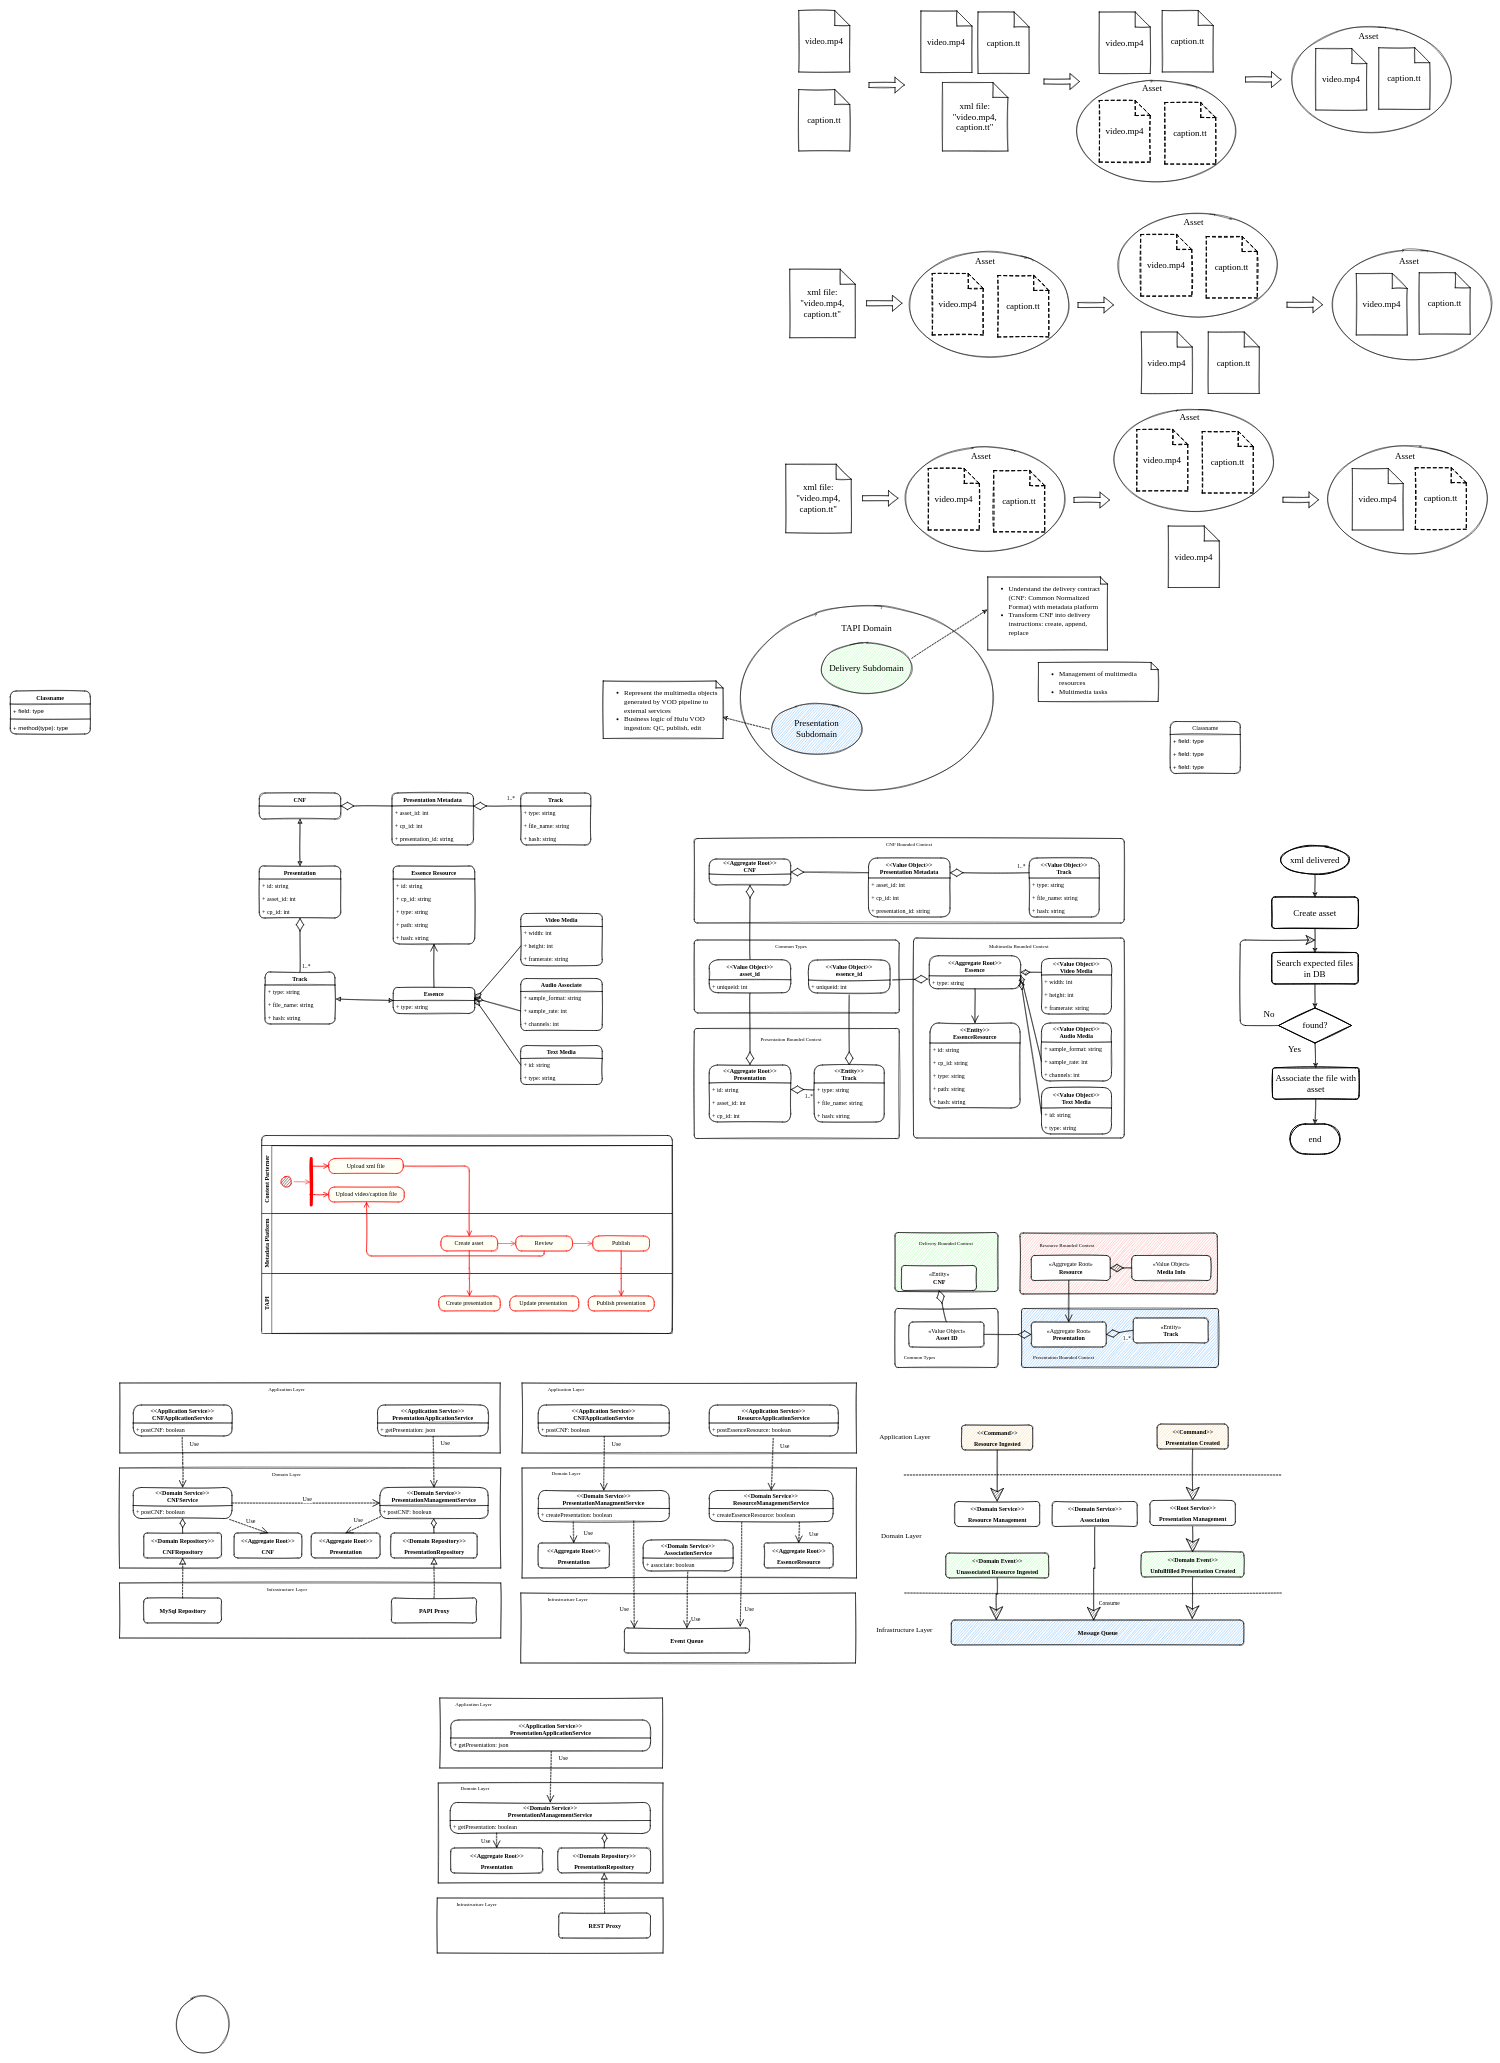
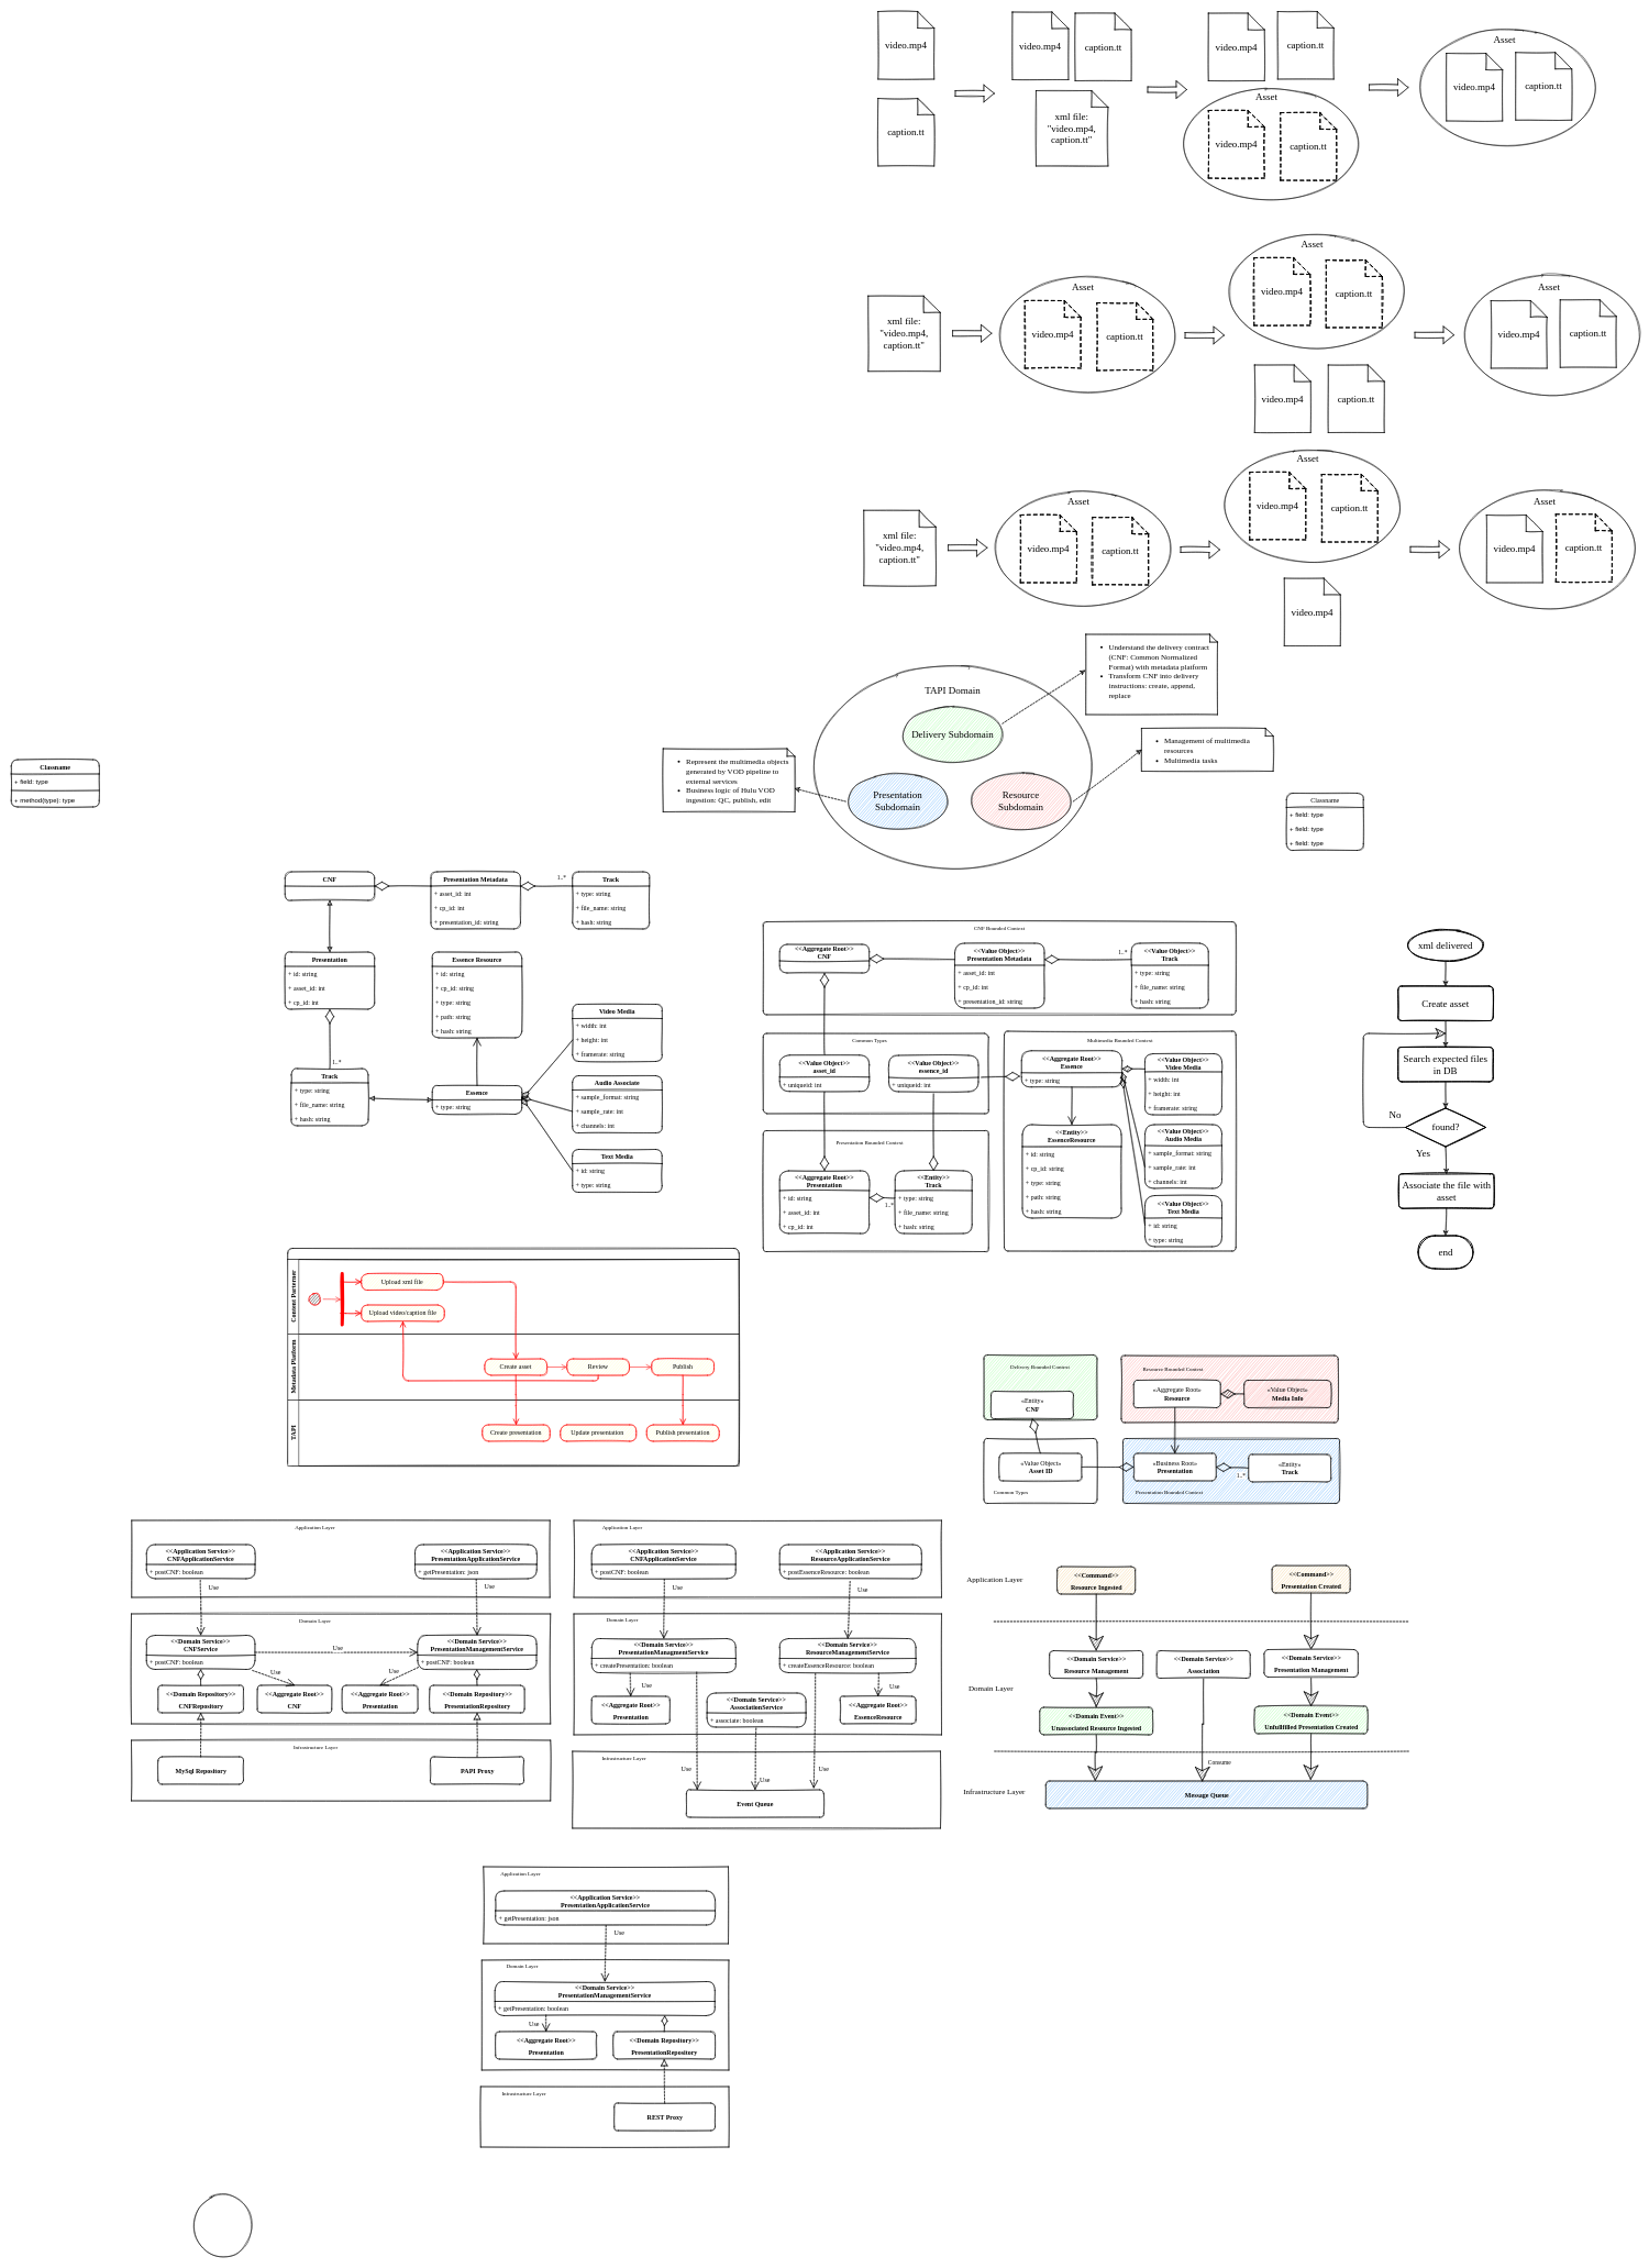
+ <mxCell id="342" value="" style="endArrow=classic;html=1;entryX=0;entryY=0.5;entryDx=0;entryDy=0;entryPerimeter=0;sketch=1;dashed=1;exitX=1;exitY=0.5;exitDx=0;exitDy=0;" edge="1" parent="1" source="99" target="339"><mxGeometry width="50" height="50" relative="1" as="geometry"><mxPoint x="1548" y="1467" as="sourcePoint" /><mxPoint x="1455.5" y="1443.5" as="targetPoint" /></mxGeometry></mxCell>
+ <mxCell id="99" value="Resource&lt;br&gt;Subdomain" style="ellipse;whiteSpace=wrap;html=1;rounded=1;glass=0;sketch=1;strokeWidth=1;fontFamily=Comic Sans MS;fontSize=18;fillColor=#FF9999;" parent="1" vertex="1"><mxGeometry x="1762" y="1407" width="190" height="100" as="geometry" /></mxCell>
- <mxCell id="309" value="&lt;font face=&quot;Comic Sans MS&quot;&gt;«Value Object»&lt;br&gt;&lt;/font&gt;&lt;b&gt;&lt;font face=&quot;Comic Sans MS&quot;&gt;Media Info&lt;/font&gt;&lt;/b&gt;" style="html=1;sketch=1;shadow=0;rounded=1;glass=0;" vertex="1" parent="1"><mxGeometry x="2263" y="2510" width="158" height="50" as="geometry" /></mxCell>
+ <mxCell id="309" value="&lt;font face=&quot;Comic Sans MS&quot;&gt;«Value Object»&lt;br&gt;&lt;/font&gt;&lt;b&gt;&lt;font face=&quot;Comic Sans MS&quot;&gt;Media Info&lt;/font&gt;&lt;/b&gt;" style="html=1;sketch=1;shadow=0;rounded=1;glass=0;fillColor=#f8cecc;" vertex="1" parent="1"><mxGeometry x="2263" y="2510" width="158" height="50" as="geometry" /></mxCell>
- <mxCell id="307" value="&lt;font face=&quot;Comic Sans MS&quot;&gt;«Entity»&lt;br&gt;&lt;/font&gt;&lt;b&gt;&lt;font face=&quot;Comic Sans MS&quot;&gt;Track&lt;/font&gt;&lt;/b&gt;" style="html=1;sketch=1;shadow=0;rounded=1;glass=0;" vertex="1" parent="1"><mxGeometry x="2266" y="2635" width="150" height="50" as="geometry" /></mxCell>
+ <mxCell id="307" value="&lt;font face=&quot;Comic Sans MS&quot;&gt;«Entity»&lt;br&gt;&lt;/font&gt;&lt;b&gt;&lt;font face=&quot;Comic Sans MS&quot;&gt;Track&lt;/font&gt;&lt;/b&gt;" style="html=1;sketch=1;shadow=0;rounded=1;glass=0;" vertex="1" parent="1"><mxGeometry x="2271" y="2645" width="150" height="50" as="geometry" /></mxCell>
- <mxCell id="306" value="&lt;font face=&quot;Comic Sans MS&quot;&gt;«Aggregate Root»&lt;br&gt;&lt;/font&gt;&lt;b&gt;&lt;font face=&quot;Comic Sans MS&quot;&gt;Presentation&lt;/font&gt;&lt;/b&gt;" style="html=1;sketch=1;shadow=0;rounded=1;glass=0;" vertex="1" parent="1"><mxGeometry x="2062" y="2643" width="150" height="50" as="geometry" /></mxCell>
+ <mxCell id="306" value="&lt;font face=&quot;Comic Sans MS&quot;&gt;«Business Root»&lt;br&gt;&lt;/font&gt;&lt;b&gt;&lt;font face=&quot;Comic Sans MS&quot;&gt;Presentation&lt;/font&gt;&lt;/b&gt;" style="html=1;sketch=1;shadow=0;rounded=1;glass=0;" vertex="1" parent="1"><mxGeometry x="2062" y="2643" width="150" height="50" as="geometry" /></mxCell>
- <mxCell id="323" value="&lt;span style=&quot;font-size: 12px ; font-weight: bold&quot;&gt;&amp;lt;&amp;lt;Root Service&amp;gt;&amp;gt;&lt;/span&gt;&lt;br style=&quot;padding: 0px ; margin: 0px ; font-size: 12px ; font-weight: bold&quot;&gt;&lt;span style=&quot;font-size: 12px&quot;&gt;&lt;b&gt;Presentation Management&lt;/b&gt;&lt;/span&gt;" style="html=1;rounded=1;glass=0;sketch=1;strokeWidth=1;fontFamily=Comic Sans MS;fontSize=18;fillColor=#FFFFFF;" vertex="1" parent="1"><mxGeometry x="2299.25" y="3000" width="171" height="50" as="geometry" /></mxCell>
+ <mxCell id="323" value="&lt;span style=&quot;font-size: 12px ; font-weight: bold&quot;&gt;&amp;lt;&amp;lt;Domain Service&amp;gt;&amp;gt;&lt;/span&gt;&lt;br style=&quot;padding: 0px ; margin: 0px ; font-size: 12px ; font-weight: bold&quot;&gt;&lt;span style=&quot;font-size: 12px&quot;&gt;&lt;b&gt;Presentation Management&lt;/b&gt;&lt;/span&gt;" style="html=1;rounded=1;glass=0;sketch=1;strokeWidth=1;fontFamily=Comic Sans MS;fontSize=18;fillColor=#FFFFFF;" vertex="1" parent="1"><mxGeometry x="2299.25" y="3000" width="171" height="50" as="geometry" /></mxCell>
+ <mxCell id="320" style="edgeStyle=orthogonalEdgeStyle;rounded=0;sketch=1;orthogonalLoop=1;jettySize=auto;html=1;exitX=0.5;exitY=1;exitDx=0;exitDy=0;entryX=0.5;entryY=0;entryDx=0;entryDy=0;endSize=24;" edge="1" parent="1" source="321" target="325"><mxGeometry relative="1" as="geometry" /></mxCell>
